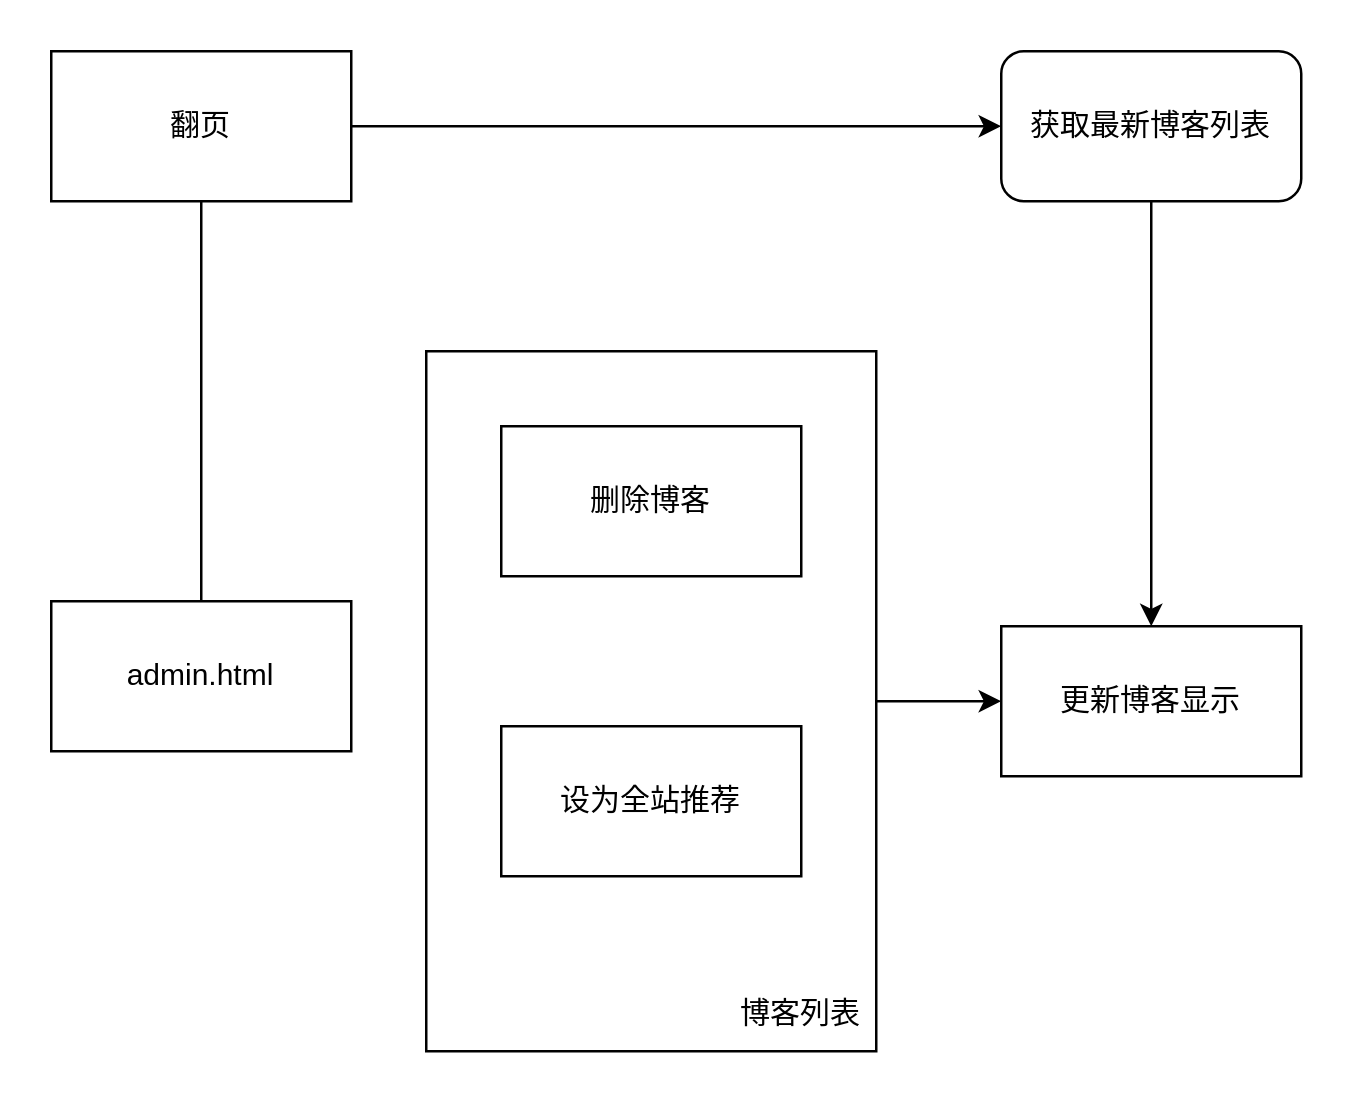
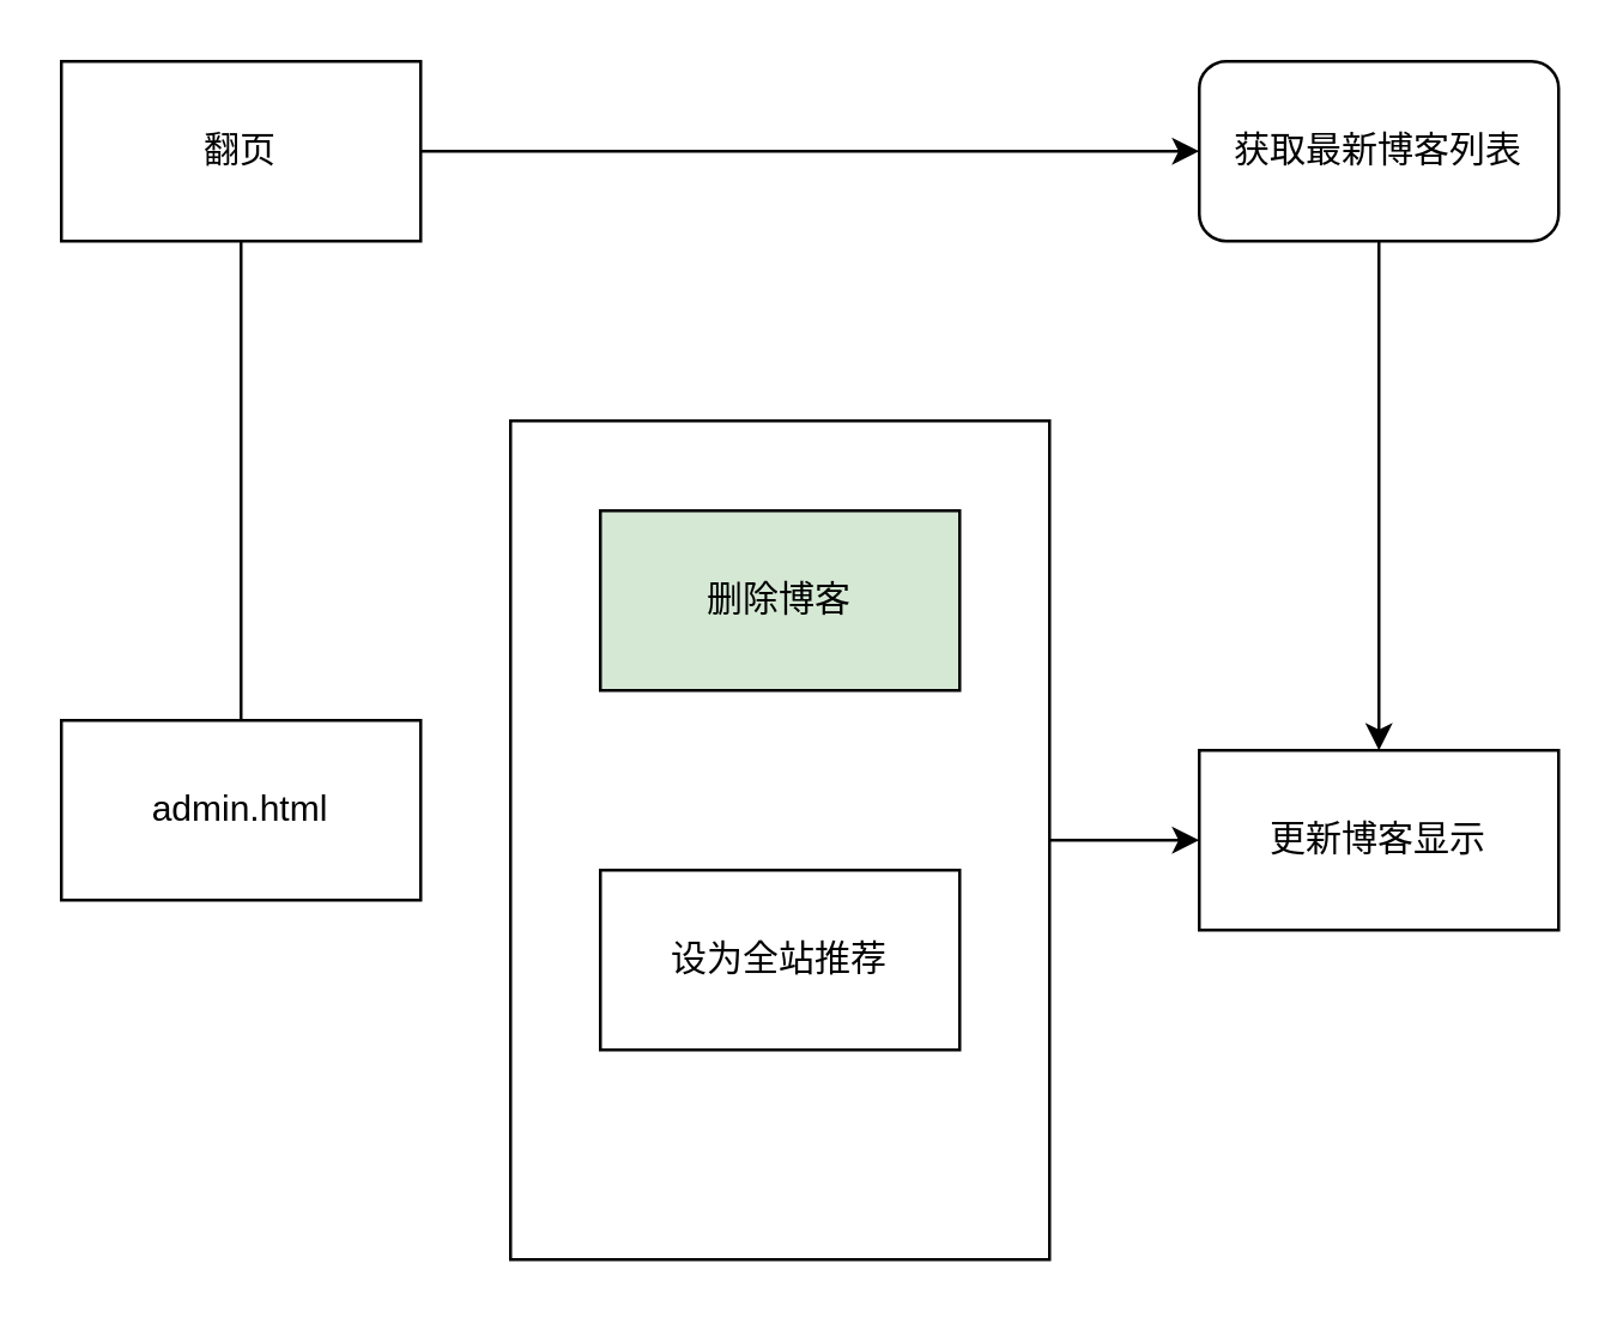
- <mxCell id="6" value="删除博客" style="rounded=0;whiteSpace=wrap;html=1;" parent="1" vertex="1"><mxGeometry x="200" y="170" width="120" height="60" as="geometry" /></mxCell>
+ <mxCell id="6" value="删除博客" style="rounded=0;whiteSpace=wrap;html=1;fillColor=#d5e8d4;" parent="1" vertex="1"><mxGeometry x="200" y="170" width="120" height="60" as="geometry" /></mxCell>
- <mxCell id="8" value="博客列表" style="text;html=1;strokeColor=none;fillColor=none;align=center;verticalAlign=middle;whiteSpace=wrap;rounded=0;" parent="1" vertex="1"><mxGeometry x="290" y="390" width="60" height="30" as="geometry" /></mxCell>
